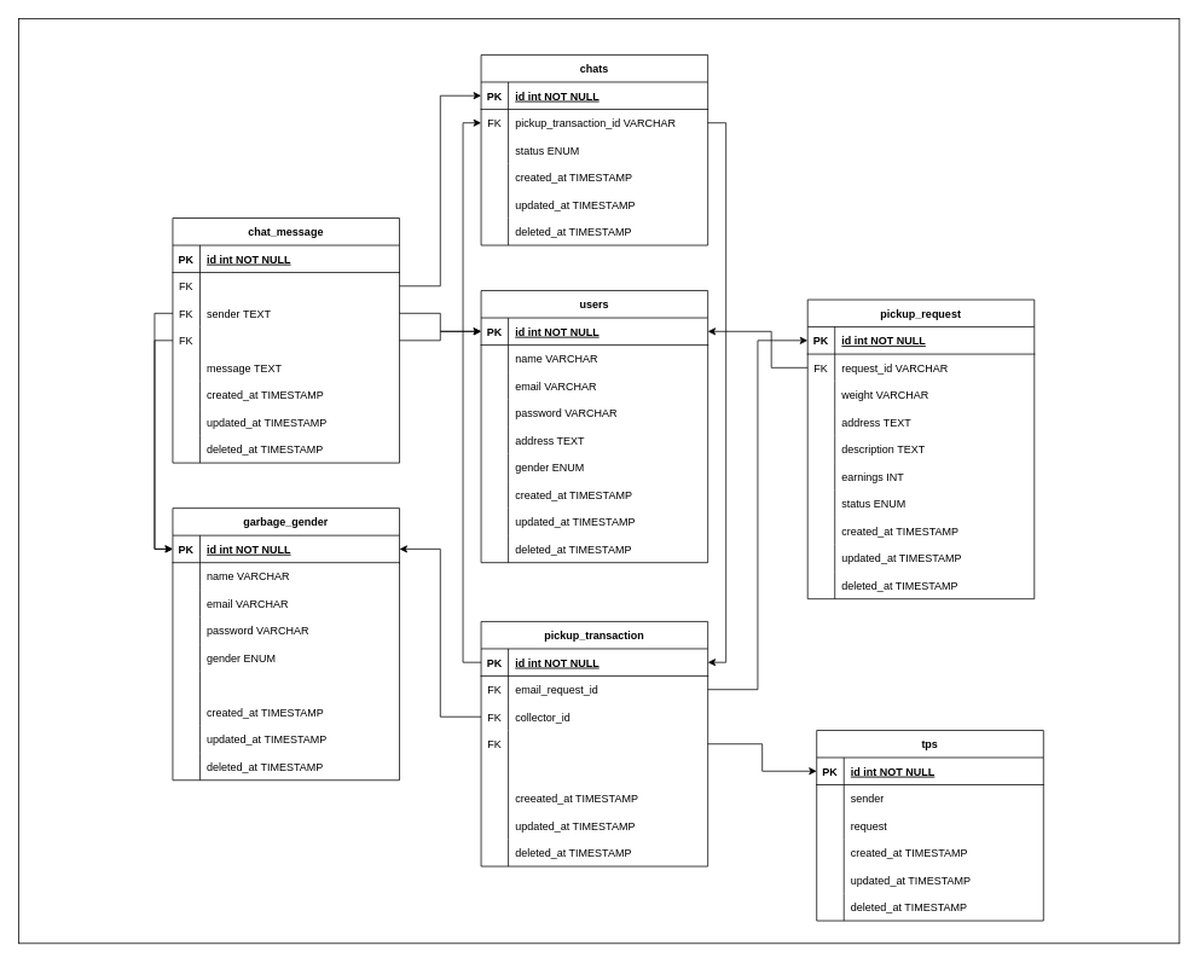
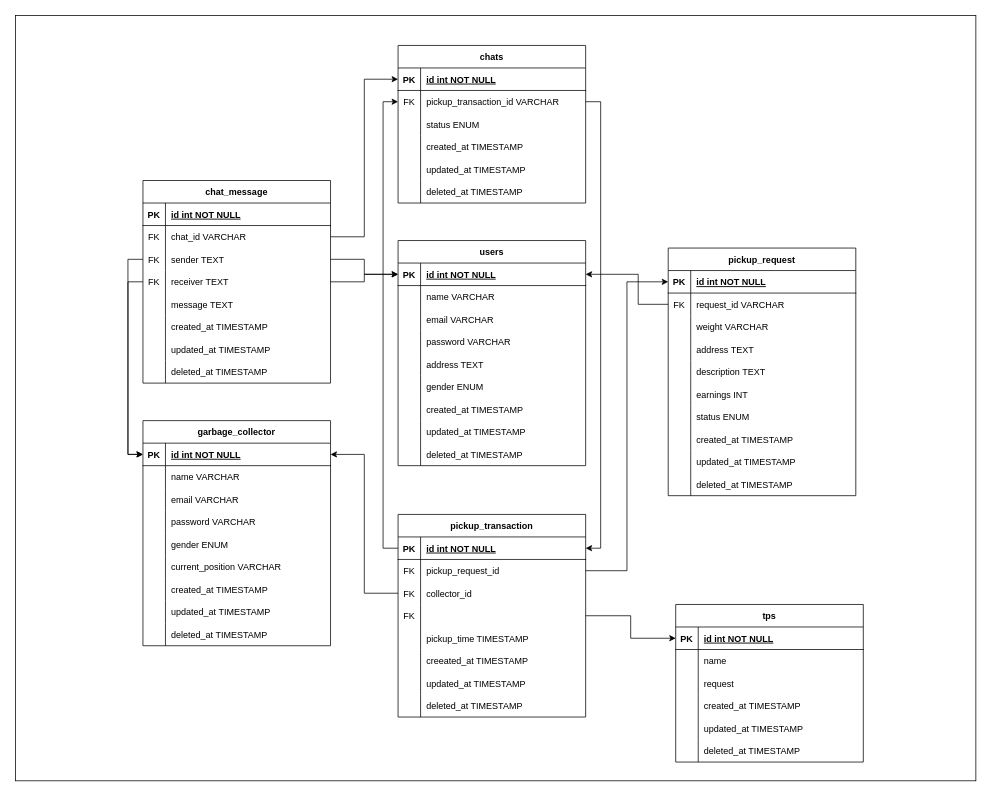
+ <mxCell id="160" value="chat_id VARCHAR" style="shape=partialRectangle;overflow=hidden;connectable=0;fillColor=none;top=0;left=0;bottom=0;right=0;align=left;spacingLeft=6;" parent="158" vertex="1"><mxGeometry x="30" width="220" height="30" as="geometry"><mxRectangle width="220" height="30" as="alternateBounds" /></mxGeometry></mxCell>
+ <mxCell id="166" value="receiver TEXT" style="shape=partialRectangle;overflow=hidden;connectable=0;fillColor=none;top=0;left=0;bottom=0;right=0;align=left;spacingLeft=6;" parent="164" vertex="1"><mxGeometry x="30" width="220" height="30" as="geometry"><mxRectangle width="220" height="30" as="alternateBounds" /></mxGeometry></mxCell>
- <mxCell id="77" value="garbage_gender" style="shape=table;startSize=30;container=1;collapsible=1;childLayout=tableLayout;fixedRows=1;rowLines=0;fontStyle=1;align=center;resizeLast=1;" parent="1" vertex="1"><mxGeometry x="190" y="560" width="250" height="300" as="geometry" /></mxCell>
+ <mxCell id="77" value="garbage_collector" style="shape=table;startSize=30;container=1;collapsible=1;childLayout=tableLayout;fixedRows=1;rowLines=0;fontStyle=1;align=center;resizeLast=1;" parent="1" vertex="1"><mxGeometry x="190" y="560" width="250" height="300" as="geometry" /></mxCell>
+ <mxCell id="95" value="current_position VARCHAR" style="shape=partialRectangle;overflow=hidden;connectable=0;fillColor=none;top=0;left=0;bottom=0;right=0;align=left;spacingLeft=6;" parent="93" vertex="1"><mxGeometry x="30" width="220" height="30" as="geometry"><mxRectangle width="220" height="30" as="alternateBounds" /></mxGeometry></mxCell>
- <mxCell id="59" value="email_request_id" style="shape=partialRectangle;overflow=hidden;connectable=0;fillColor=none;top=0;left=0;bottom=0;right=0;align=left;spacingLeft=6;" parent="57" vertex="1"><mxGeometry x="30" width="220" height="30" as="geometry"><mxRectangle width="220" height="30" as="alternateBounds" /></mxGeometry></mxCell>
+ <mxCell id="59" value="pickup_request_id" style="shape=partialRectangle;overflow=hidden;connectable=0;fillColor=none;top=0;left=0;bottom=0;right=0;align=left;spacingLeft=6;" parent="57" vertex="1"><mxGeometry x="30" width="220" height="30" as="geometry"><mxRectangle width="220" height="30" as="alternateBounds" /></mxGeometry></mxCell>
+ <mxCell id="67" value="pickup_time TIMESTAMP" style="shape=partialRectangle;overflow=hidden;connectable=0;fillColor=none;top=0;left=0;bottom=0;right=0;align=left;spacingLeft=6;" parent="65" vertex="1"><mxGeometry x="30" width="220" height="30" as="geometry"><mxRectangle width="220" height="30" as="alternateBounds" /></mxGeometry></mxCell>
- <mxCell id="9" value="sender" style="shape=partialRectangle;overflow=hidden;connectable=0;fillColor=none;top=0;left=0;bottom=0;right=0;align=left;spacingLeft=6;" parent="7" vertex="1"><mxGeometry x="30" width="220" height="30" as="geometry"><mxRectangle width="220" height="30" as="alternateBounds" /></mxGeometry></mxCell>
+ <mxCell id="9" value="name" style="shape=partialRectangle;overflow=hidden;connectable=0;fillColor=none;top=0;left=0;bottom=0;right=0;align=left;spacingLeft=6;" parent="7" vertex="1"><mxGeometry x="30" width="220" height="30" as="geometry"><mxRectangle width="220" height="30" as="alternateBounds" /></mxGeometry></mxCell>
